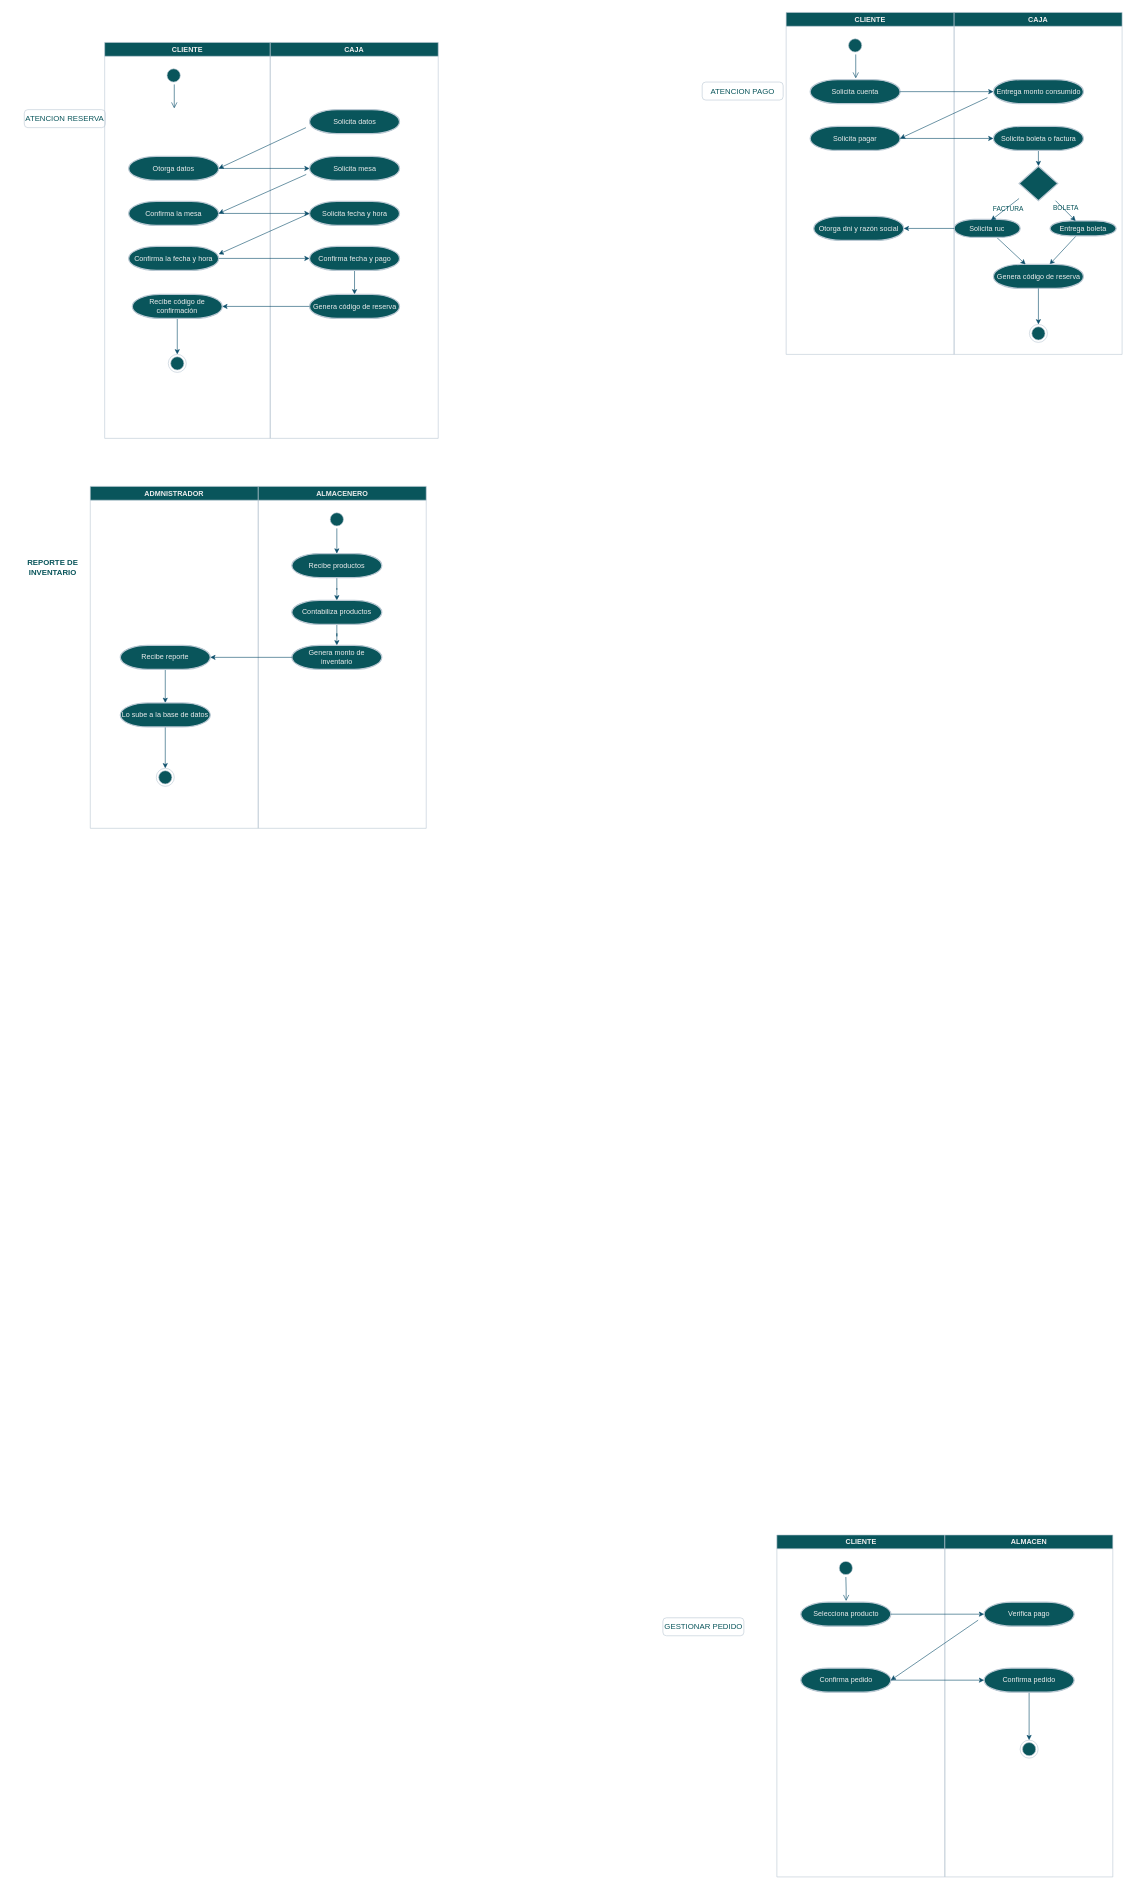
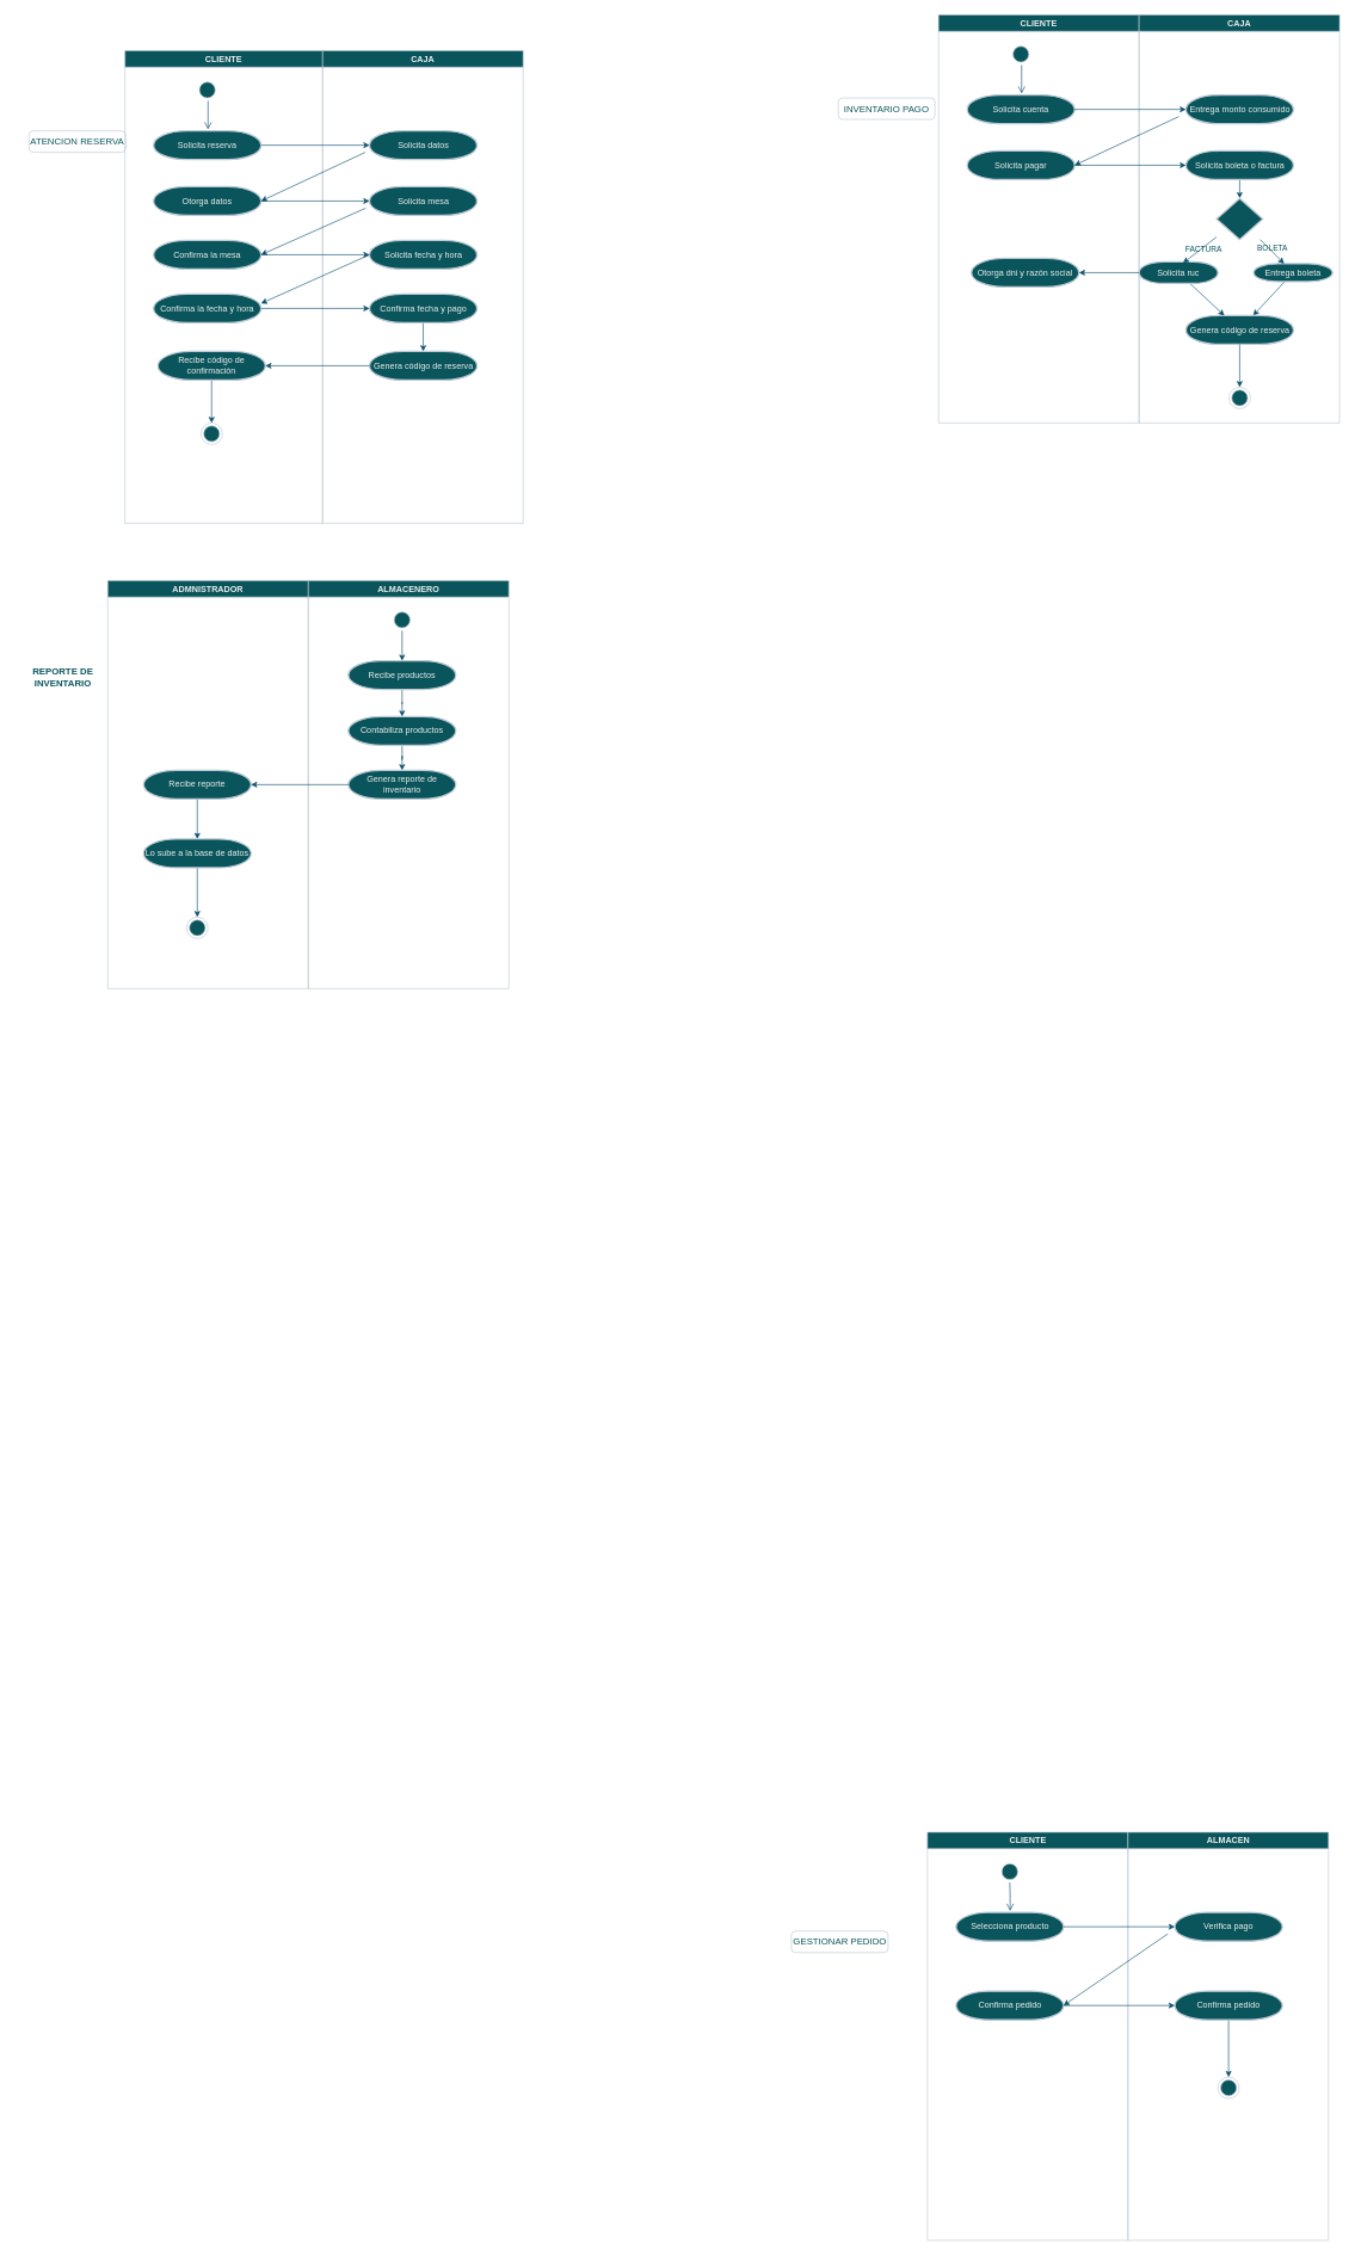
- <mxCell id="60" value="&lt;font color=&quot;#09555b&quot;&gt;ATENCION PAGO&lt;/font&gt;" style="html=1;overflow=block;blockSpacing=1;whiteSpace=wrap;fontSize=13;fontColor=#EEEEEE;align=center;spacing=0;strokeColor=#BAC8D3;fillOpacity=0;rounded=1;absoluteArcSize=1;arcSize=12;fillColor=#09555B;strokeWidth=NaN;lucidId=tSMTjnNpelu6;labelBackgroundColor=none;" vertex="1" parent="1"><mxGeometry x="1170" y="136" width="135" height="30" as="geometry" /></mxCell>
+ <mxCell id="60" value="&lt;font color=&quot;#09555b&quot;&gt;INVENTARIO PAGO&lt;/font&gt;" style="html=1;overflow=block;blockSpacing=1;whiteSpace=wrap;fontSize=13;fontColor=#EEEEEE;align=center;spacing=0;strokeColor=#BAC8D3;fillOpacity=0;rounded=1;absoluteArcSize=1;arcSize=12;fillColor=#09555B;strokeWidth=NaN;lucidId=tSMTjnNpelu6;labelBackgroundColor=none;" vertex="1" parent="1"><mxGeometry x="1170" y="136" width="135" height="30" as="geometry" /></mxCell>
+ <mxCell id="22" value="Solicita reserva" style="strokeWidth=2;html=1;shape=mxgraph.flowchart.terminator;whiteSpace=wrap;labelBackgroundColor=none;fillColor=#09555B;strokeColor=#BAC8D3;fontColor=#EEEEEE;" vertex="1" parent="19"><mxGeometry x="40" y="112" width="150" height="40" as="geometry" /></mxCell>
+ <mxCell id="51" style="edgeStyle=orthogonalEdgeStyle;rounded=0;orthogonalLoop=1;jettySize=auto;html=1;labelBackgroundColor=none;strokeColor=#0B4D6A;fontColor=default;" edge="1" parent="1" source="22" target="45"><mxGeometry relative="1" as="geometry" /></mxCell>
- <mxCell id="40" value="Genera monto de inventario" style="strokeWidth=2;html=1;shape=mxgraph.flowchart.terminator;whiteSpace=wrap;labelBackgroundColor=none;fillColor=#09555B;strokeColor=#BAC8D3;fontColor=#EEEEEE;" vertex="1" parent="35"><mxGeometry x="56" y="265" width="150" height="40" as="geometry" /></mxCell>
+ <mxCell id="40" value="Genera reporte de inventario" style="strokeWidth=2;html=1;shape=mxgraph.flowchart.terminator;whiteSpace=wrap;labelBackgroundColor=none;fillColor=#09555B;strokeColor=#BAC8D3;fontColor=#EEEEEE;" vertex="1" parent="35"><mxGeometry x="56" y="265" width="150" height="40" as="geometry" /></mxCell>
